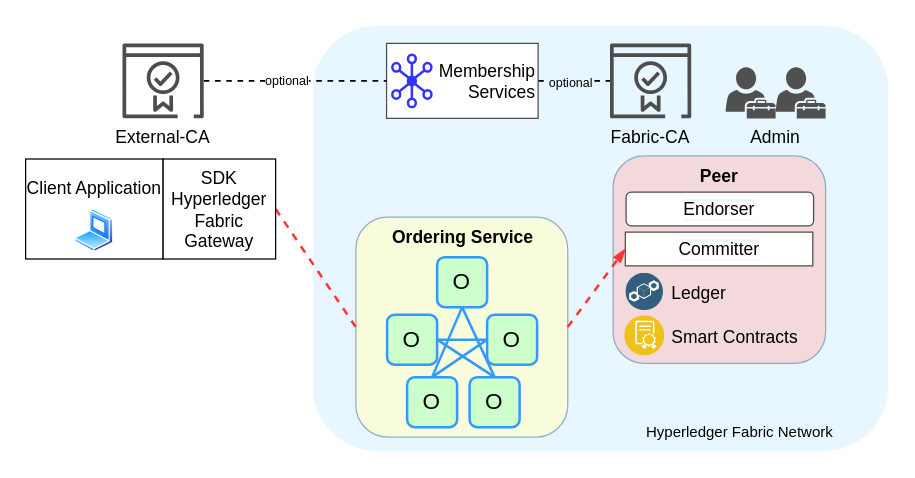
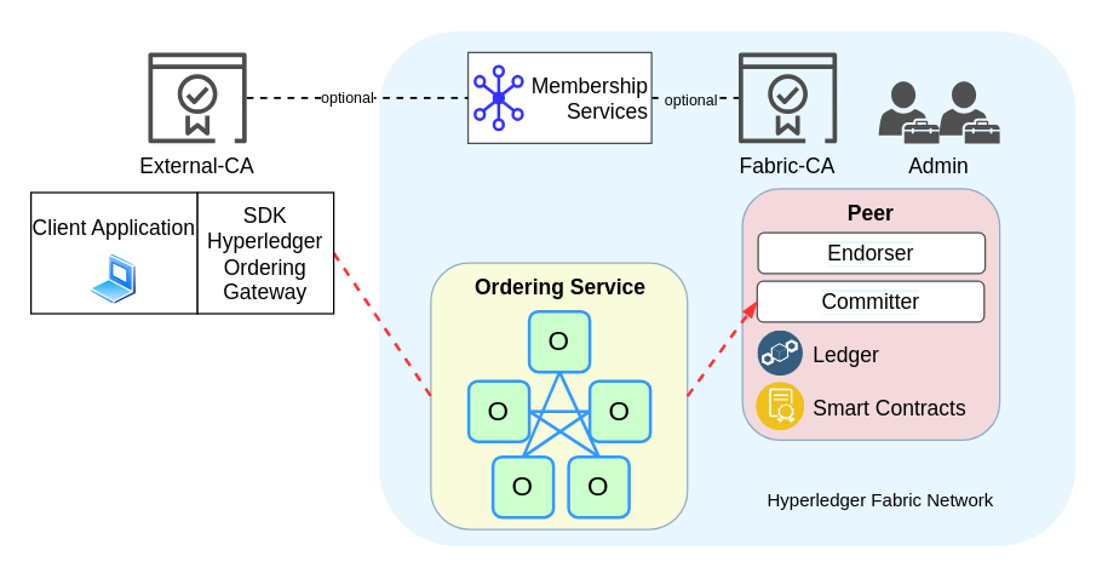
- <mxCell id="6" value="&lt;font style=&quot;font-size: 14px;&quot;&gt;SDK&lt;br&gt;Hyperledger Fabric&lt;br&gt;Gateway&lt;/font&gt;" style="rounded=1;whiteSpace=wrap;html=1;arcSize=0;" vertex="1" parent="1"><mxGeometry x="130" y="126.5" width="90" height="80" as="geometry" /></mxCell>
+ <mxCell id="6" value="&lt;font style=&quot;font-size: 14px;&quot;&gt;SDK&lt;br&gt;Hyperledger Ordering&lt;br&gt;Gateway&lt;/font&gt;" style="rounded=1;whiteSpace=wrap;html=1;arcSize=0;" vertex="1" parent="1"><mxGeometry x="130" y="126.5" width="90" height="80" as="geometry" /></mxCell>
- <mxCell id="48" value="&lt;span style=&quot;background-color: rgb(255, 255, 255);&quot;&gt;&lt;font style=&quot;font-size: 14px;&quot;&gt;Committer&lt;/font&gt;&lt;br&gt;&lt;/span&gt;" style="whiteSpace=wrap;html=1;glass=0;labelBackgroundColor=#E8F7FF;fontSize=12;strokeColor=#4D4D4D;strokeWidth=1;fillColor=#FFFFFF;rounded=0;" vertex="1" parent="1"><mxGeometry x="499.75" y="185" width="150" height="27" as="geometry" /></mxCell>
+ <mxCell id="48" value="&lt;span style=&quot;background-color: rgb(255, 255, 255);&quot;&gt;&lt;font style=&quot;font-size: 14px;&quot;&gt;Committer&lt;/font&gt;&lt;br&gt;&lt;/span&gt;" style="rounded=1;whiteSpace=wrap;html=1;glass=0;labelBackgroundColor=#E8F7FF;fontSize=12;strokeColor=#4D4D4D;strokeWidth=1;fillColor=#FFFFFF;" vertex="1" parent="1"><mxGeometry x="499.75" y="185" width="150" height="27" as="geometry" /></mxCell>
- <mxCell id="44" value="&lt;font style=&quot;font-size: 12px;&quot;&gt;Hyperledger Fabric Network&lt;/font&gt;" style="text;html=1;strokeColor=none;fillColor=none;align=center;verticalAlign=middle;whiteSpace=wrap;rounded=0;glass=0;labelBackgroundColor=#E8F7FF;fontSize=10;" vertex="1" parent="1"><mxGeometry x="499.38" y="330" width="185" height="30" as="geometry" /></mxCell>
+ <mxCell id="44" value="&lt;font style=&quot;font-size: 12px;&quot;&gt;Hyperledger Fabric Network&lt;/font&gt;" style="text;html=1;strokeColor=none;fillColor=none;align=center;verticalAlign=middle;whiteSpace=wrap;rounded=0;glass=0;labelBackgroundColor=#E8F7FF;fontSize=10;" vertex="1" parent="1"><mxGeometry x="489.38" y="315" width="185" height="30" as="geometry" /></mxCell>
